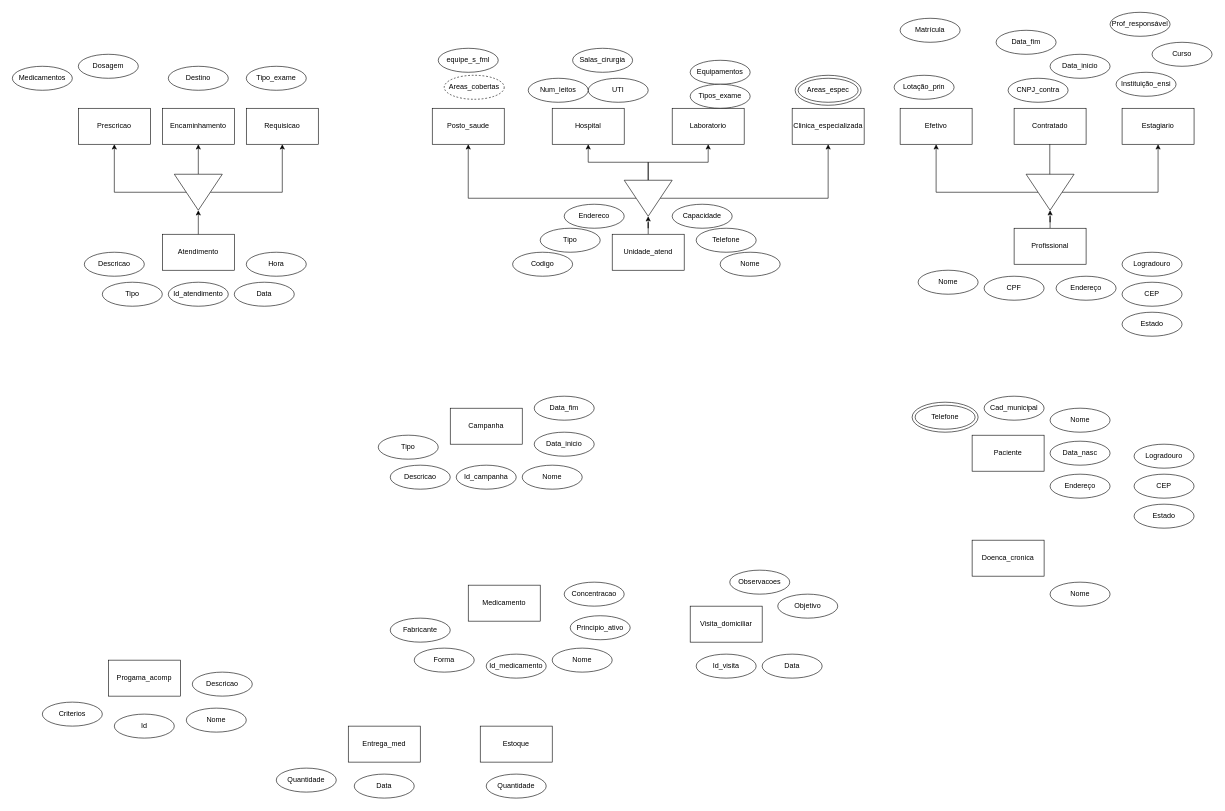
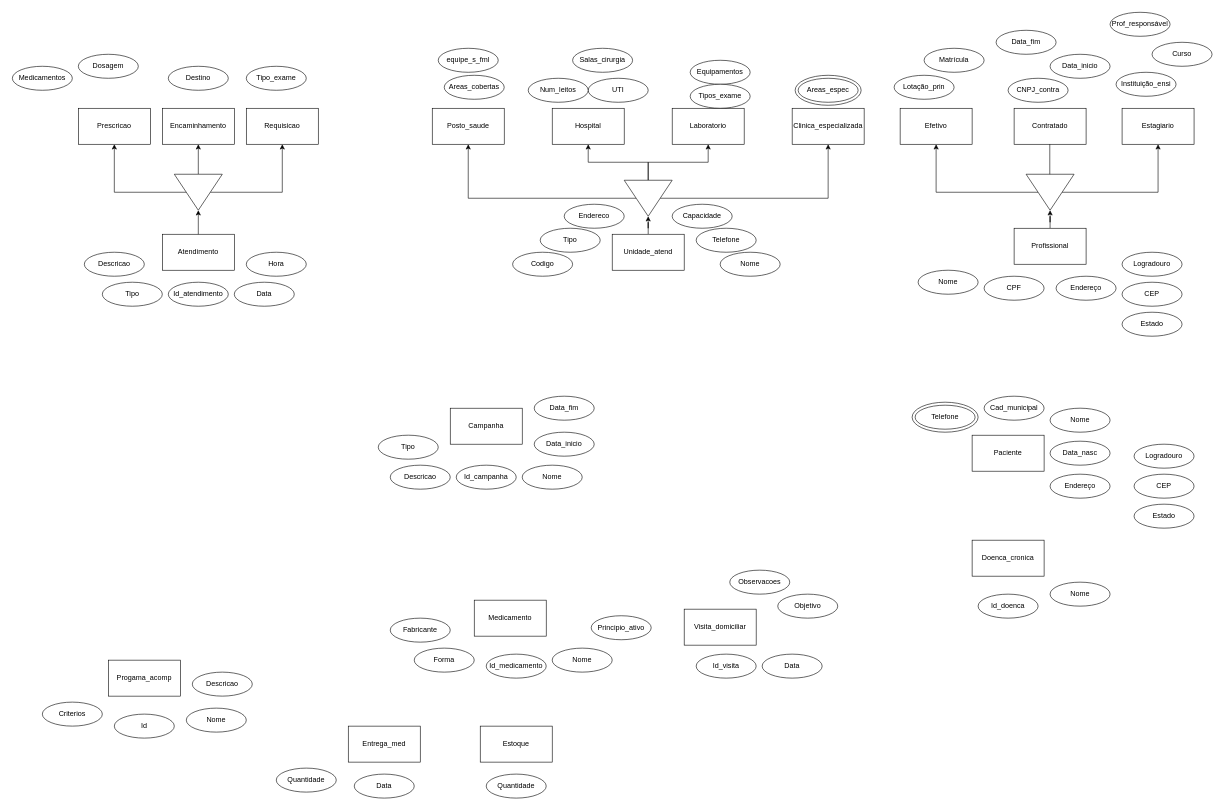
- <mxCell id="56" value="Matrícula" style="ellipse;whiteSpace=wrap;html=1;" vertex="1" parent="1"><mxGeometry x="1500" y="30" width="100" height="40" as="geometry" /></mxCell>
+ <mxCell id="56" value="Matrícula" style="ellipse;whiteSpace=wrap;html=1;" vertex="1" parent="1"><mxGeometry x="1540" y="80" width="100" height="40" as="geometry" /></mxCell>
- <mxCell id="44" value="Areas_cobertas" style="ellipse;whiteSpace=wrap;html=1;dashed=1;" vertex="1" parent="1"><mxGeometry x="740" y="125" width="100" height="40" as="geometry" /></mxCell>
+ <mxCell id="44" value="Areas_cobertas" style="ellipse;whiteSpace=wrap;html=1;" vertex="1" parent="1"><mxGeometry x="740" y="125" width="100" height="40" as="geometry" /></mxCell>
- <mxCell id="100" value="Concentracao" style="ellipse;whiteSpace=wrap;html=1;" vertex="1" parent="1"><mxGeometry x="940" y="970" width="100" height="40" as="geometry" /></mxCell>
- <mxCell id="31" value="Medicamento" style="rounded=0;whiteSpace=wrap;html=1;" vertex="1" parent="1"><mxGeometry x="780" y="975" width="120" height="60" as="geometry" /></mxCell>
+ <mxCell id="31" value="Medicamento" style="rounded=0;whiteSpace=wrap;html=1;" vertex="1" parent="1"><mxGeometry x="790" y="1000" width="120" height="60" as="geometry" /></mxCell>
+ <mxCell id="76" value="Id_doenca" style="ellipse;whiteSpace=wrap;html=1;" vertex="1" parent="1"><mxGeometry x="1630" y="990" width="100" height="40" as="geometry" /></mxCell>
- <mxCell id="32" value="Visita_domiciliar" style="rounded=0;whiteSpace=wrap;html=1;" vertex="1" parent="1"><mxGeometry x="1150" y="1010" width="120" height="60" as="geometry" /></mxCell>
+ <mxCell id="32" value="Visita_domiciliar" style="rounded=0;whiteSpace=wrap;html=1;" vertex="1" parent="1"><mxGeometry x="1140" y="1015" width="120" height="60" as="geometry" /></mxCell>
- <mxCell id="99" value="Principio_ativo" style="ellipse;whiteSpace=wrap;html=1;" vertex="1" parent="1"><mxGeometry x="950" y="1026" width="100" height="40" as="geometry" /></mxCell>
+ <mxCell id="99" value="Principio_ativo" style="ellipse;whiteSpace=wrap;html=1;" vertex="1" parent="1"><mxGeometry x="985" y="1026" width="100" height="40" as="geometry" /></mxCell>
